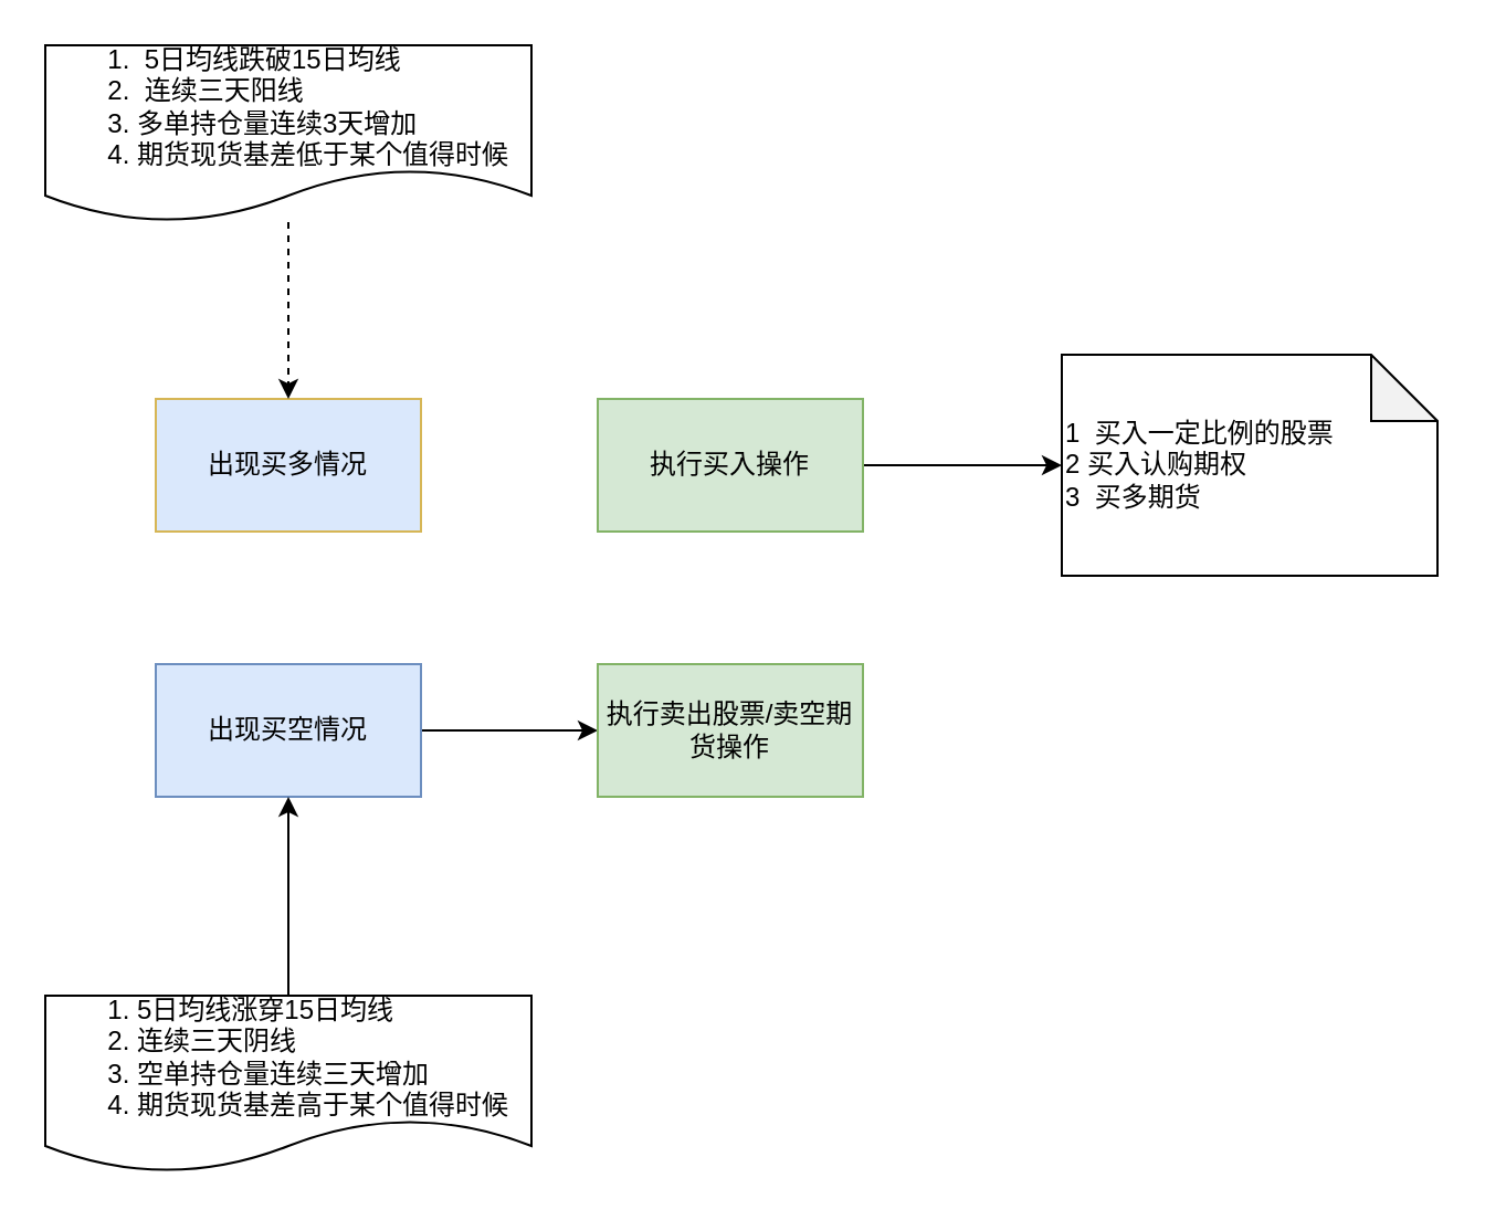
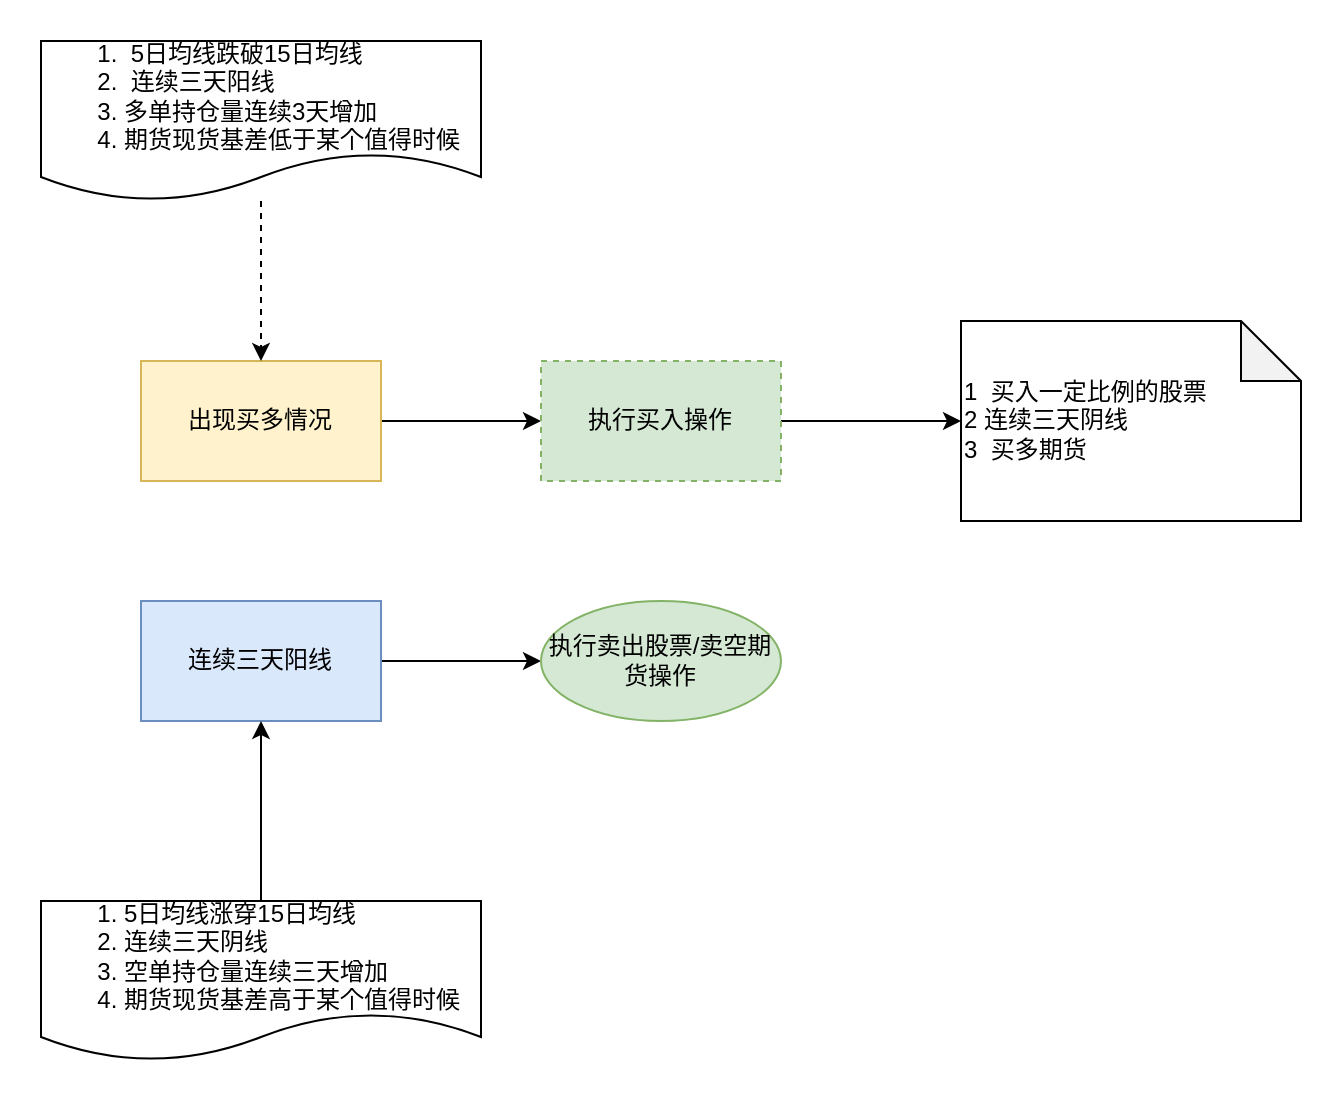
- <mxCell id="3" value="出现买多情况" style="rounded=0;whiteSpace=wrap;html=1;fillColor=#dae8fc;strokeColor=#d6b656;" parent="1" vertex="1"><mxGeometry x="70" y="180" width="120" height="60" as="geometry" /></mxCell>
+ <mxCell id="3" value="出现买多情况" style="rounded=0;whiteSpace=wrap;html=1;fillColor=#fff2cc;strokeColor=#d6b656;" parent="1" vertex="1"><mxGeometry x="70" y="180" width="120" height="60" as="geometry" /></mxCell>
+ <mxCell id="2" value="" style="edgeStyle=orthogonalEdgeStyle;rounded=0;orthogonalLoop=1;jettySize=auto;html=1;" edge="1" parent="1" source="3" target="5"><mxGeometry relative="1" as="geometry" /></mxCell>
- <mxCell id="5" value="执行买入操作" style="rounded=0;whiteSpace=wrap;html=1;fillColor=#d5e8d4;strokeColor=#82b366;" vertex="1" parent="1"><mxGeometry x="270" y="180" width="120" height="60" as="geometry" /></mxCell>
+ <mxCell id="5" value="执行买入操作" style="rounded=0;whiteSpace=wrap;html=1;fillColor=#d5e8d4;strokeColor=#82b366;dashed=1;" vertex="1" parent="1"><mxGeometry x="270" y="180" width="120" height="60" as="geometry" /></mxCell>
- <mxCell id="9" value="1&amp;nbsp; 买入一定比例的股票&lt;br&gt;2 买入认购期权&lt;br&gt;3&amp;nbsp; 买多期货" style="shape=note;whiteSpace=wrap;html=1;backgroundOutline=1;darkOpacity=0.05;align=left;" vertex="1" parent="1"><mxGeometry x="480" y="160" width="170" height="100" as="geometry" /></mxCell>
+ <mxCell id="9" value="1&amp;nbsp; 买入一定比例的股票&lt;br&gt;2 连续三天阴线&lt;br&gt;3&amp;nbsp; 买多期货" style="shape=note;whiteSpace=wrap;html=1;backgroundOutline=1;darkOpacity=0.05;align=left;" vertex="1" parent="1"><mxGeometry x="480" y="160" width="170" height="100" as="geometry" /></mxCell>
- <mxCell id="7" value="出现买空情况" style="rounded=0;whiteSpace=wrap;html=1;fillColor=#dae8fc;strokeColor=#6c8ebf;" parent="1" vertex="1"><mxGeometry x="70" y="300" width="120" height="60" as="geometry" /></mxCell>
+ <mxCell id="7" value="连续三天阳线" style="rounded=0;whiteSpace=wrap;html=1;fillColor=#dae8fc;strokeColor=#6c8ebf;" parent="1" vertex="1"><mxGeometry x="70" y="300" width="120" height="60" as="geometry" /></mxCell>
- <mxCell id="8" value="执行卖出股票/卖空期货操作" style="rounded=0;whiteSpace=wrap;html=1;fillColor=#d5e8d4;strokeColor=#82b366;" vertex="1" parent="1"><mxGeometry x="270" y="300" width="120" height="60" as="geometry" /></mxCell>
+ <mxCell id="8" value="执行卖出股票/卖空期货操作" style="ellipse;whiteSpace=wrap;html=1;fillColor=#d5e8d4;strokeColor=#82b366;" vertex="1" parent="1"><mxGeometry x="270" y="300" width="120" height="60" as="geometry" /></mxCell>
